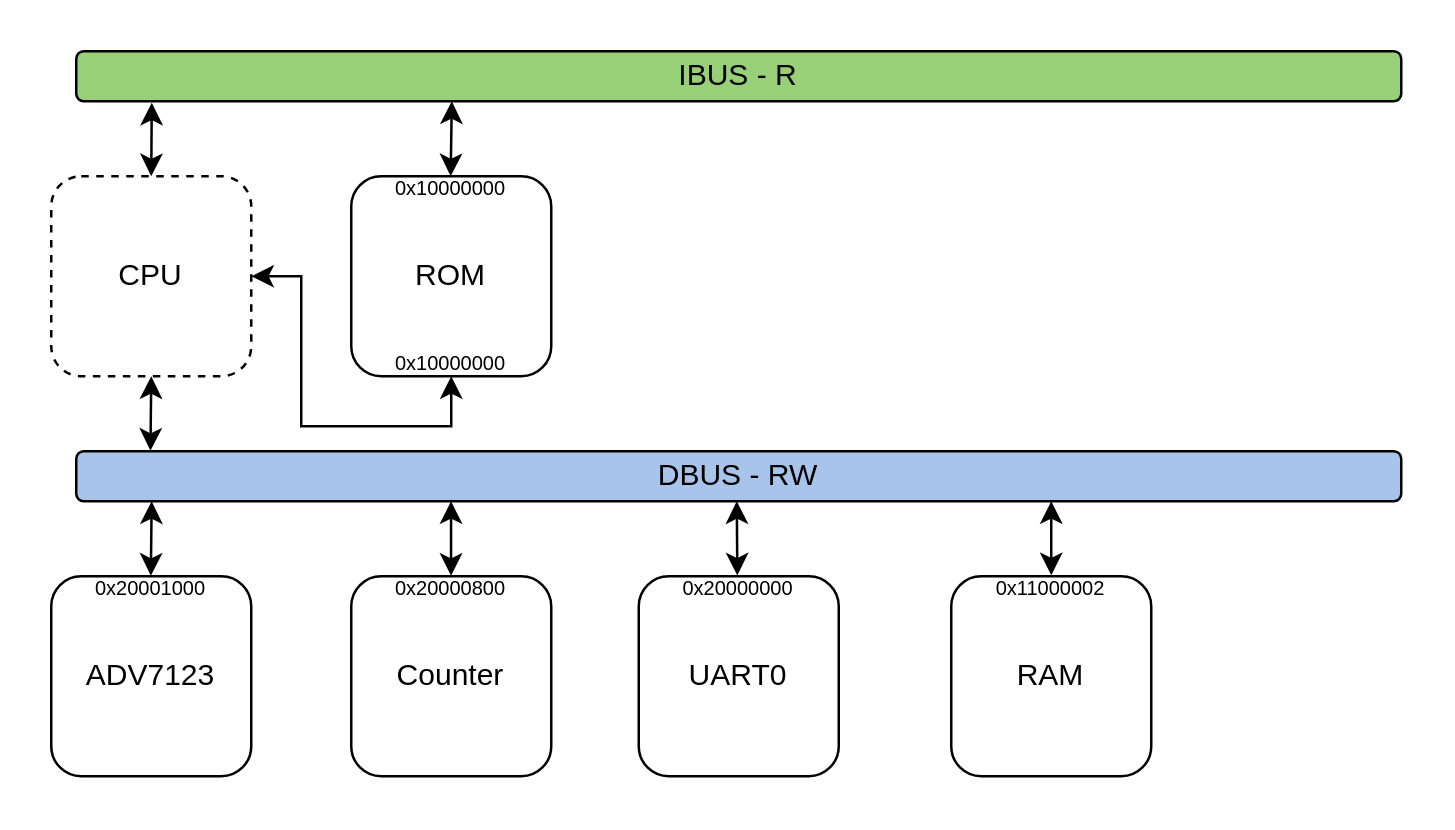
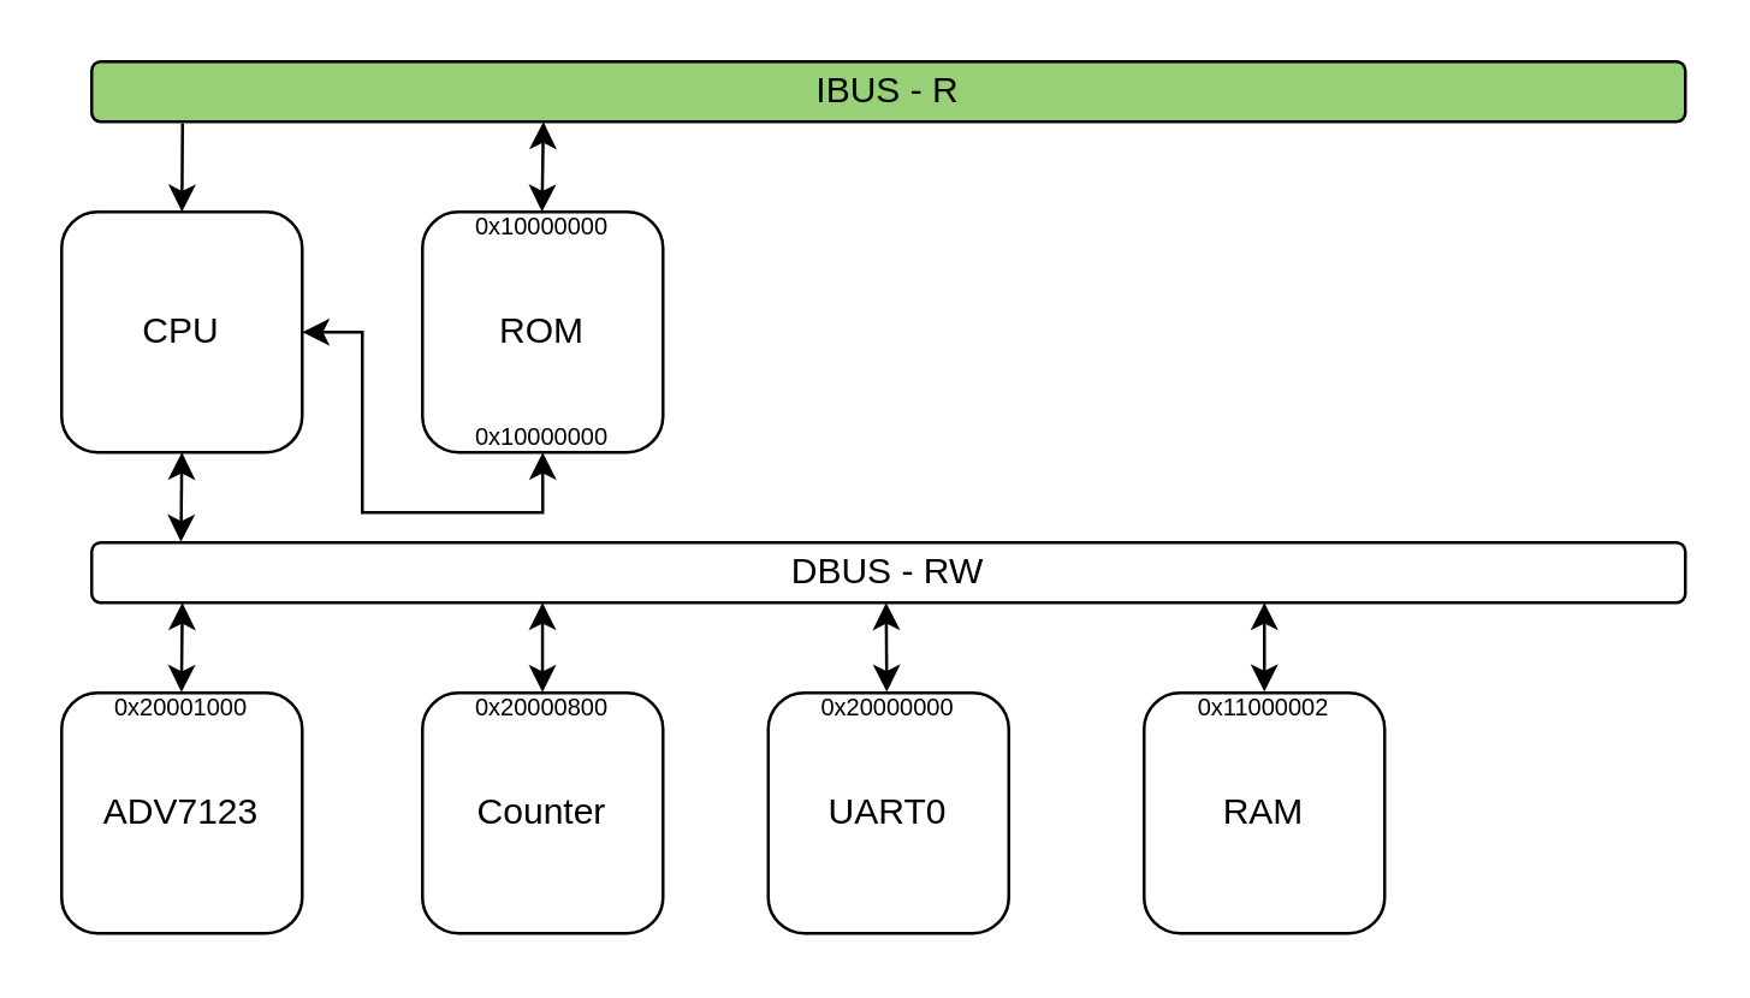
- <mxCell id="2" style="edgeStyle=orthogonalEdgeStyle;rounded=0;orthogonalLoop=1;jettySize=auto;html=1;exitX=0.5;exitY=0;exitDx=0;exitDy=0;entryX=0.057;entryY=1.029;entryDx=0;entryDy=0;entryPerimeter=0;startArrow=classic;startFill=1;" edge="1" parent="1" source="3" target="4"><mxGeometry relative="1" as="geometry" /></mxCell>
+ <mxCell id="2" style="edgeStyle=orthogonalEdgeStyle;rounded=0;orthogonalLoop=1;jettySize=auto;html=1;exitX=0.5;exitY=0;exitDx=0;exitDy=0;entryX=0.057;entryY=1.029;entryDx=0;entryDy=0;entryPerimeter=0;startArrow=classic;startFill=1;endArrow=none;" edge="1" parent="1" source="3" target="4"><mxGeometry relative="1" as="geometry" /></mxCell>
- <mxCell id="3" value="CPU" style="rounded=1;whiteSpace=wrap;html=1;dashed=1;" vertex="1" parent="1"><mxGeometry x="20" y="70" width="80" height="80" as="geometry" /></mxCell>
+ <mxCell id="3" value="CPU" style="rounded=1;whiteSpace=wrap;html=1;" vertex="1" parent="1"><mxGeometry x="20" y="70" width="80" height="80" as="geometry" /></mxCell>
- <mxCell id="5" value="DBUS - RW" style="rounded=1;whiteSpace=wrap;html=1;fillColor=#A9C4EB;" vertex="1" parent="1"><mxGeometry x="30" y="180" width="530" height="20" as="geometry" /></mxCell>
+ <mxCell id="5" value="DBUS - RW" style="rounded=1;whiteSpace=wrap;html=1;fillColor=#ffffff;" vertex="1" parent="1"><mxGeometry x="30" y="180" width="530" height="20" as="geometry" /></mxCell>
